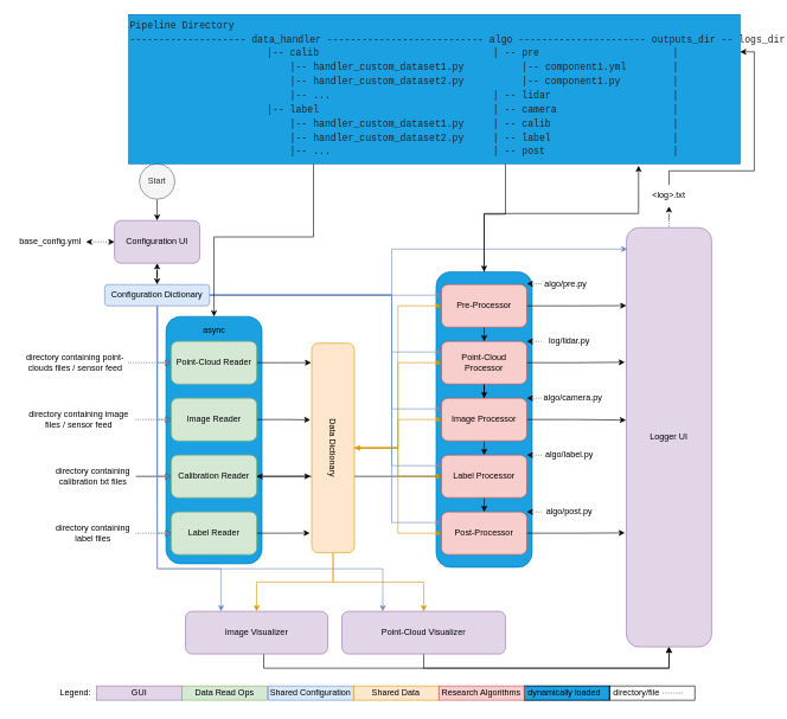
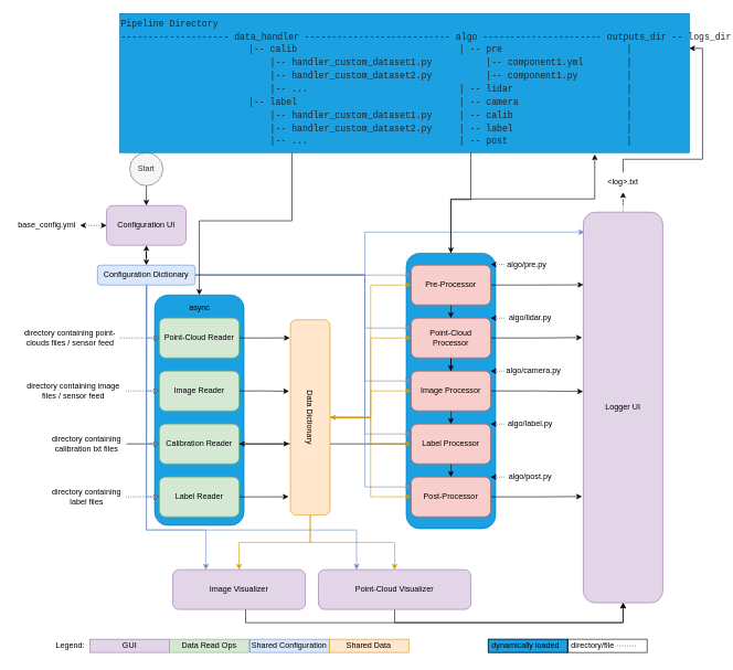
- <mxCell id="72" value="log/lidar.py" style="text;html=1;strokeColor=none;fillColor=none;align=center;verticalAlign=middle;whiteSpace=wrap;rounded=0;" parent="1" vertex="1"><mxGeometry x="760" y="465" width="80" height="30" as="geometry" /></mxCell>
+ <mxCell id="72" value="algo/lidar.py" style="text;html=1;strokeColor=none;fillColor=none;align=center;verticalAlign=middle;whiteSpace=wrap;rounded=0;" parent="1" vertex="1"><mxGeometry x="760" y="465" width="80" height="30" as="geometry" /></mxCell>
- <mxCell id="87" value="Research Algorithms" style="rounded=0;whiteSpace=wrap;html=1;fillColor=#f8cecc;strokeColor=#b85450;" parent="1" vertex="1"><mxGeometry x="616.25" y="965" width="120" height="20" as="geometry" /></mxCell>
